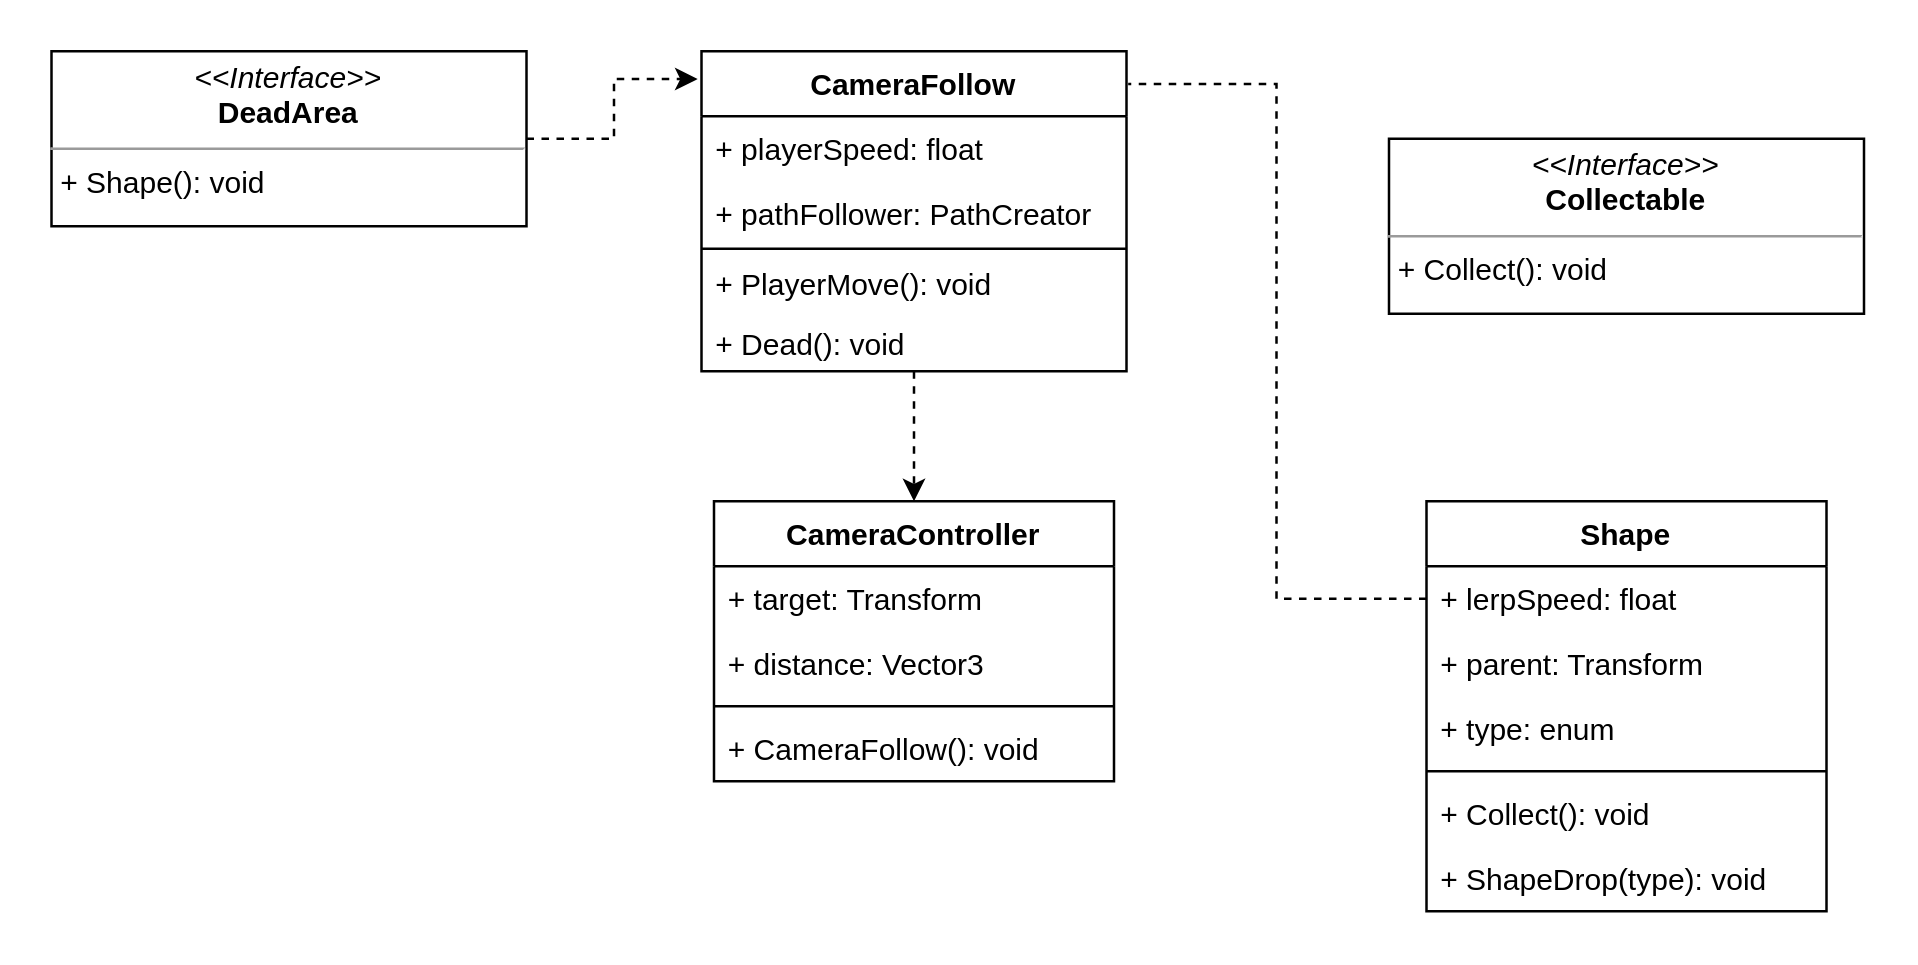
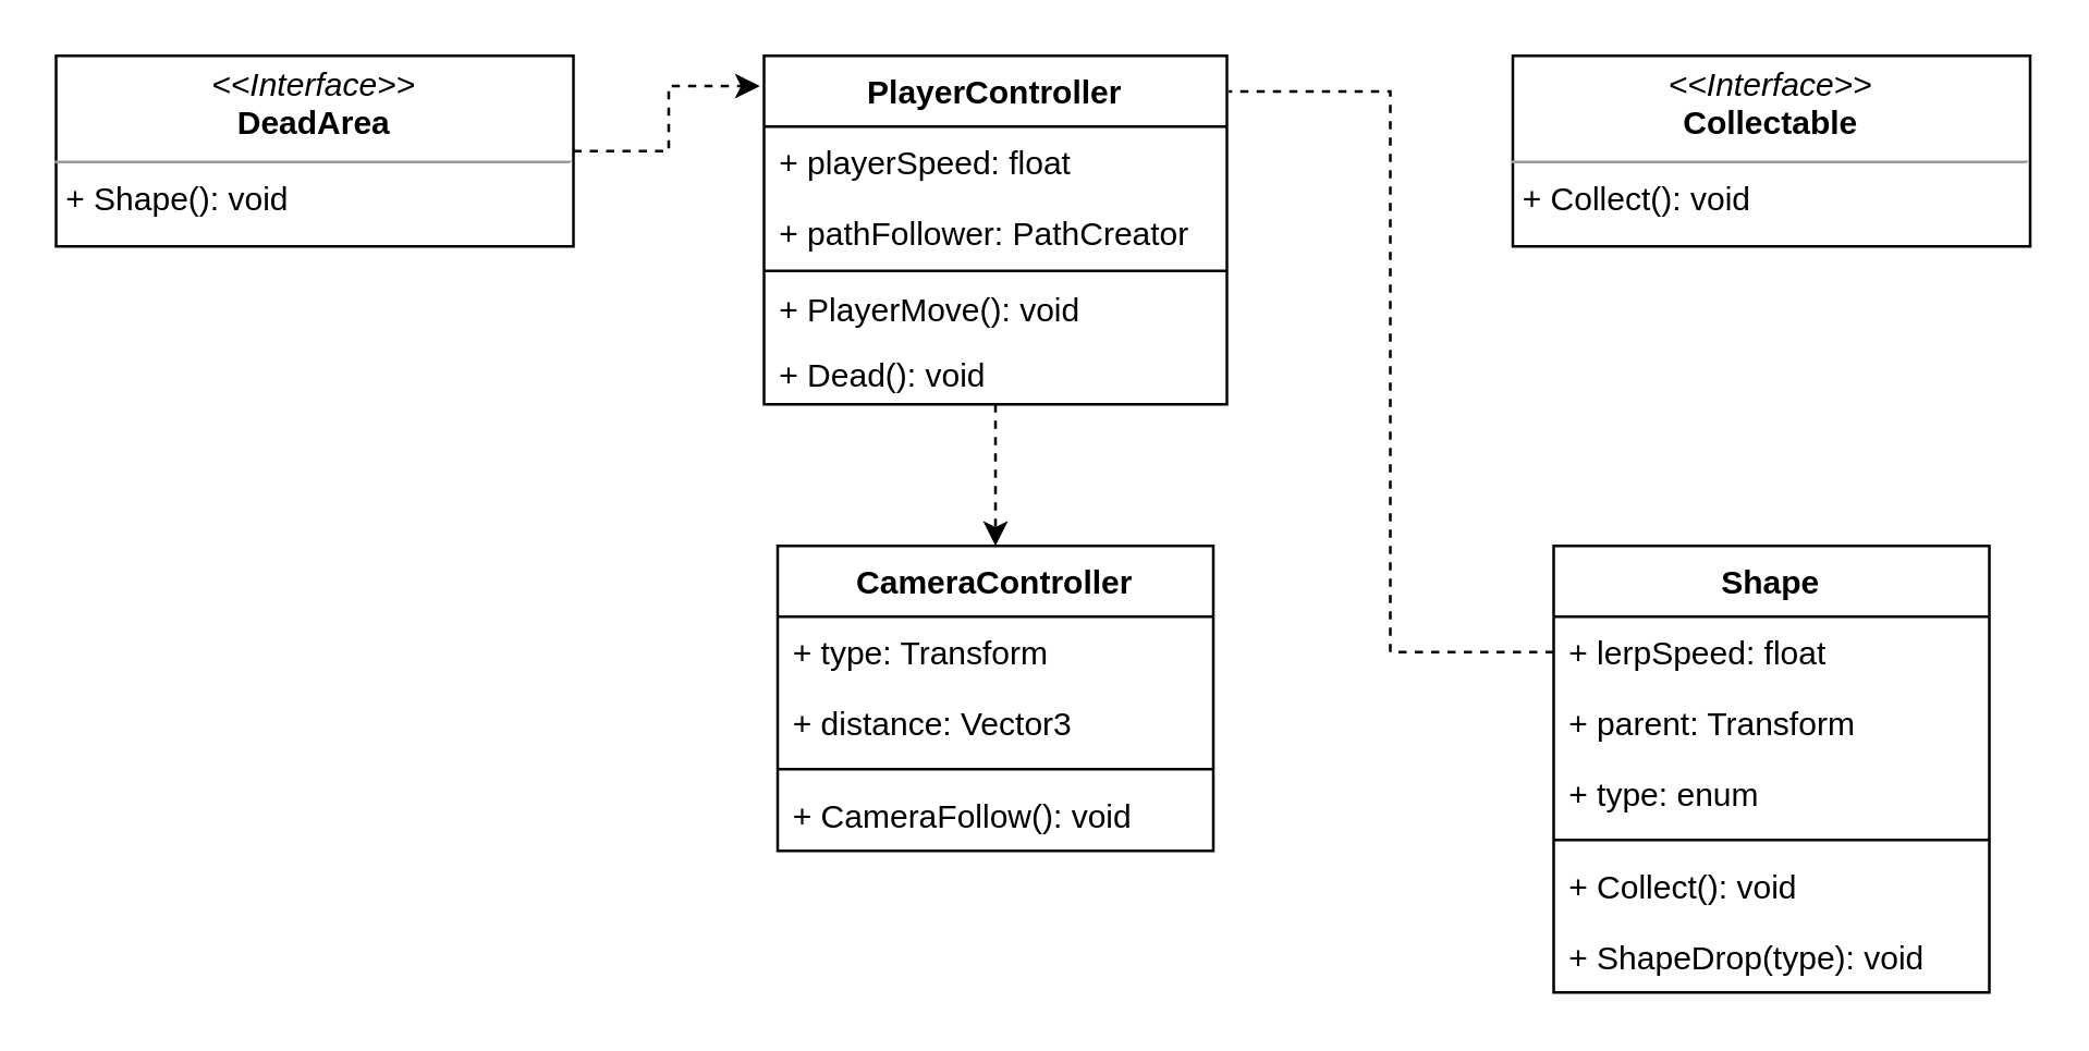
- <mxCell id="3" value="CameraFollow" style="swimlane;fontStyle=1;align=center;verticalAlign=top;childLayout=stackLayout;horizontal=1;startSize=26;horizontalStack=0;resizeParent=1;resizeParentMax=0;resizeLast=0;collapsible=1;marginBottom=0;" parent="1" vertex="1"><mxGeometry x="280" y="20" width="170" height="128" as="geometry"><mxRectangle x="50" y="100" width="130" height="30" as="alternateBounds" /></mxGeometry></mxCell>
+ <mxCell id="3" value="PlayerController" style="swimlane;fontStyle=1;align=center;verticalAlign=top;childLayout=stackLayout;horizontal=1;startSize=26;horizontalStack=0;resizeParent=1;resizeParentMax=0;resizeLast=0;collapsible=1;marginBottom=0;" parent="1" vertex="1"><mxGeometry x="280" y="20" width="170" height="128" as="geometry"><mxRectangle x="50" y="100" width="130" height="30" as="alternateBounds" /></mxGeometry></mxCell>
- <mxCell id="9" value="&lt;p style=&quot;margin:0px;margin-top:4px;text-align:center;&quot;&gt;&lt;i&gt;&amp;lt;&amp;lt;Interface&amp;gt;&amp;gt;&lt;/i&gt;&lt;br&gt;&lt;b&gt;Collectable&lt;/b&gt;&lt;/p&gt;&lt;hr size=&quot;1&quot;&gt;&lt;p style=&quot;margin:0px;margin-left:4px;&quot;&gt;&lt;span style=&quot;background-color: initial;&quot;&gt;+ Collect(): void&lt;/span&gt;&lt;br&gt;&lt;/p&gt;" style="verticalAlign=top;align=left;overflow=fill;fontSize=12;fontFamily=Helvetica;html=1;" vertex="1" parent="1"><mxGeometry x="555" y="55" width="190" height="70" as="geometry" /></mxCell>
+ <mxCell id="9" value="&lt;p style=&quot;margin:0px;margin-top:4px;text-align:center;&quot;&gt;&lt;i&gt;&amp;lt;&amp;lt;Interface&amp;gt;&amp;gt;&lt;/i&gt;&lt;br&gt;&lt;b&gt;Collectable&lt;/b&gt;&lt;/p&gt;&lt;hr size=&quot;1&quot;&gt;&lt;p style=&quot;margin:0px;margin-left:4px;&quot;&gt;&lt;span style=&quot;background-color: initial;&quot;&gt;+ Collect(): void&lt;/span&gt;&lt;br&gt;&lt;/p&gt;" style="verticalAlign=top;align=left;overflow=fill;fontSize=12;fontFamily=Helvetica;html=1;" vertex="1" parent="1"><mxGeometry x="555" y="20" width="190" height="70" as="geometry" /></mxCell>
- <mxCell id="19" value="+ target: Transform" style="text;strokeColor=none;fillColor=none;align=left;verticalAlign=top;spacingLeft=4;spacingRight=4;overflow=hidden;rotatable=0;points=[[0,0.5],[1,0.5]];portConstraint=eastwest;dashed=1;" vertex="1" parent="18"><mxGeometry y="26" width="160" height="26" as="geometry" /></mxCell>
+ <mxCell id="19" value="+ type: Transform" style="text;strokeColor=none;fillColor=none;align=left;verticalAlign=top;spacingLeft=4;spacingRight=4;overflow=hidden;rotatable=0;points=[[0,0.5],[1,0.5]];portConstraint=eastwest;dashed=1;" vertex="1" parent="18"><mxGeometry y="26" width="160" height="26" as="geometry" /></mxCell>
